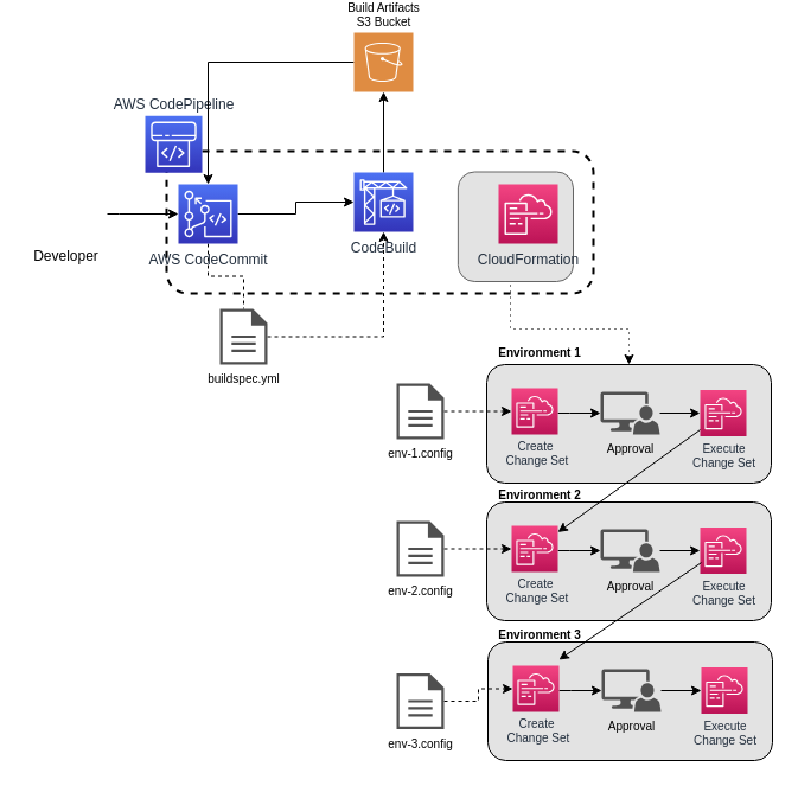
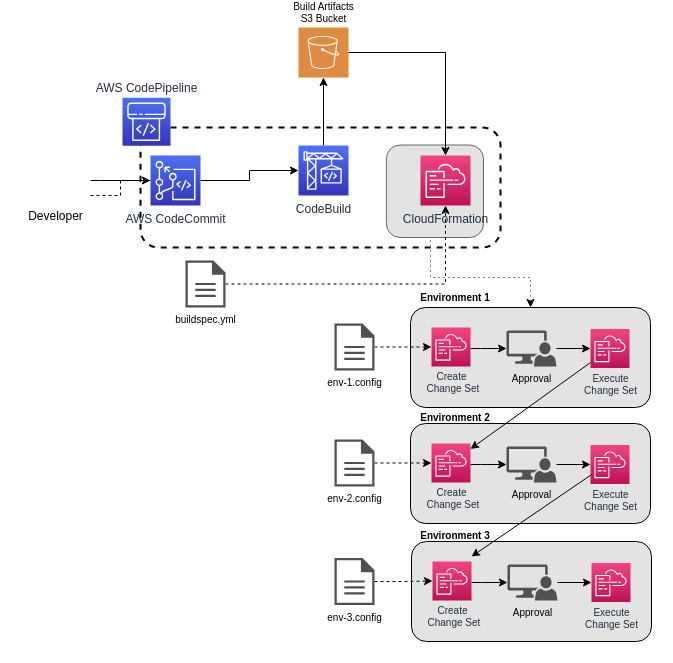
- <mxCell id="37" style="edgeStyle=orthogonalEdgeStyle;rounded=0;orthogonalLoop=1;jettySize=auto;html=1;fontSize=10;" edge="1" parent="1" source="38" target="10"><mxGeometry relative="1" as="geometry" /></mxCell>
+ <mxCell id="37" style="edgeStyle=orthogonalEdgeStyle;rounded=0;orthogonalLoop=1;jettySize=auto;html=1;fontSize=10;" edge="1" parent="1" source="38" target="14"><mxGeometry relative="1" as="geometry" /></mxCell>
- <mxCell id="9" style="edgeStyle=orthogonalEdgeStyle;rounded=0;orthogonalLoop=1;jettySize=auto;html=1;dashed=1;fontSize=10;endArrow=none;endFill=0;" edge="1" parent="1" source="10" target="40"><mxGeometry relative="1" as="geometry" /></mxCell>
+ <mxCell id="9" style="edgeStyle=orthogonalEdgeStyle;rounded=0;orthogonalLoop=1;jettySize=auto;html=1;dashed=1;fontSize=10;endArrow=none;endFill=0;" edge="1" parent="1" source="10" target="7"><mxGeometry relative="1" as="geometry" /></mxCell>
- <mxCell id="39" style="edgeStyle=orthogonalEdgeStyle;rounded=0;orthogonalLoop=1;jettySize=auto;html=1;dashed=1;fontSize=10;" edge="1" parent="1" source="40" target="13"><mxGeometry relative="1" as="geometry" /></mxCell>
+ <mxCell id="39" style="edgeStyle=orthogonalEdgeStyle;rounded=0;orthogonalLoop=1;jettySize=auto;html=1;dashed=1;fontSize=10;" edge="1" parent="1" source="40" target="14"><mxGeometry relative="1" as="geometry" /></mxCell>
- <mxCell id="46" value="env-3.config" style="pointerEvents=1;shadow=0;dashed=0;html=1;strokeColor=none;fillColor=#505050;labelPosition=center;verticalLabelPosition=bottom;verticalAlign=top;outlineConnect=0;align=center;shape=mxgraph.office.concepts.document;fontSize=10;" vertex="1" parent="1"><mxGeometry x="334" y="560.5" width="40" height="47" as="geometry" /></mxCell>
+ <mxCell id="46" value="env-3.config" style="pointerEvents=1;shadow=0;dashed=0;html=1;strokeColor=none;fillColor=#505050;labelPosition=center;verticalLabelPosition=bottom;verticalAlign=top;outlineConnect=0;align=center;shape=mxgraph.office.concepts.document;fontSize=10;" vertex="1" parent="1"><mxGeometry x="334" y="550.5" width="40" height="47" as="geometry" /></mxCell>
